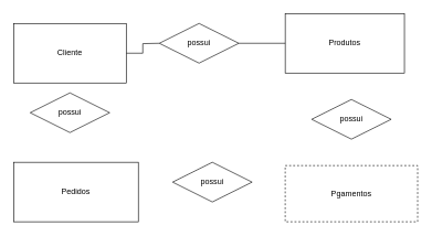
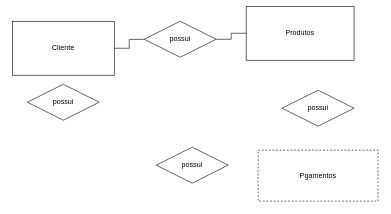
- <mxCell id="4" value="Produtos" style="whiteSpace=wrap;html=1;align=center;" vertex="1" parent="1"><mxGeometry x="430" y="20" width="180" height="90" as="geometry" /></mxCell>
+ <mxCell id="4" value="Produtos" style="whiteSpace=wrap;html=1;align=center;" vertex="1" parent="1"><mxGeometry x="410" y="10" width="180" height="90" as="geometry" /></mxCell>
- <mxCell id="5" value="Pedidos" style="whiteSpace=wrap;html=1;align=center;" vertex="1" parent="1"><mxGeometry x="20" y="245" width="188.25" height="90" as="geometry" /></mxCell>
